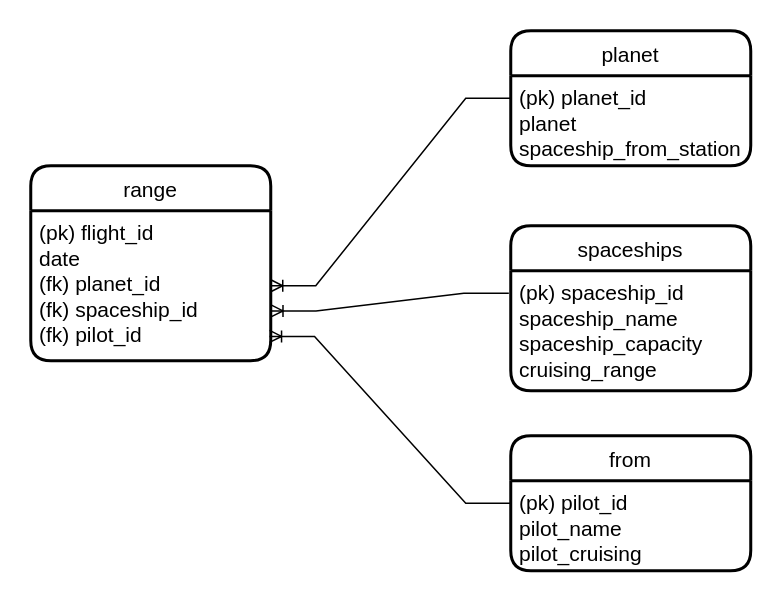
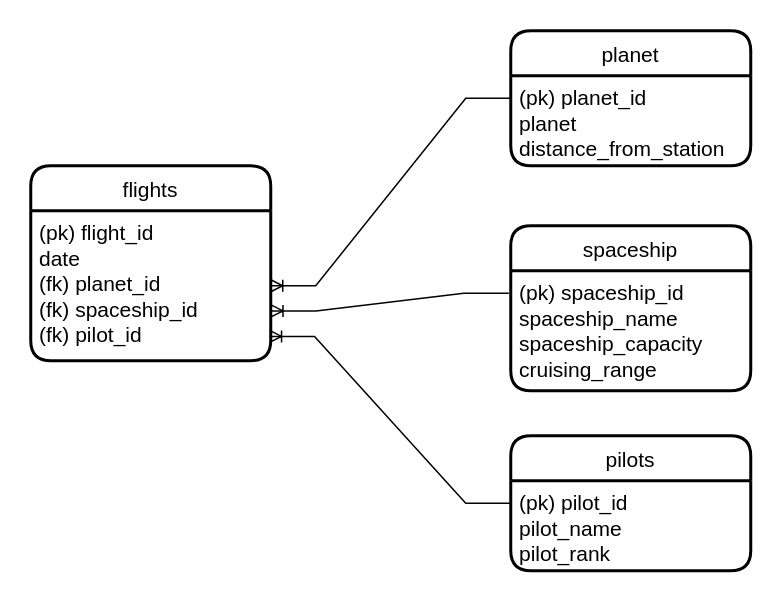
- <mxCell id="9" value="(pk) planet_id&#10;planet&#10;spaceship_from_station" style="align=left;strokeColor=none;fillColor=none;spacingLeft=4;fontSize=14;verticalAlign=top;resizable=0;rotatable=0;part=1;" vertex="1" parent="8"><mxGeometry y="30" width="160" height="60" as="geometry" /></mxCell>
+ <mxCell id="9" value="(pk) planet_id&#10;planet&#10;distance_from_station" style="align=left;strokeColor=none;fillColor=none;spacingLeft=4;fontSize=14;verticalAlign=top;resizable=0;rotatable=0;part=1;" vertex="1" parent="8"><mxGeometry y="30" width="160" height="60" as="geometry" /></mxCell>
- <mxCell id="2" value="range" style="swimlane;childLayout=stackLayout;horizontal=1;startSize=30;horizontalStack=0;rounded=1;fontSize=14;fontStyle=0;strokeWidth=2;resizeParent=0;resizeLast=1;shadow=0;dashed=0;align=center;" vertex="1" parent="1"><mxGeometry x="20" y="110" width="160" height="130" as="geometry" /></mxCell>
+ <mxCell id="2" value="flights" style="swimlane;childLayout=stackLayout;horizontal=1;startSize=30;horizontalStack=0;rounded=1;fontSize=14;fontStyle=0;strokeWidth=2;resizeParent=0;resizeLast=1;shadow=0;dashed=0;align=center;" vertex="1" parent="1"><mxGeometry x="20" y="110" width="160" height="130" as="geometry" /></mxCell>
- <mxCell id="4" value="spaceships" style="swimlane;childLayout=stackLayout;horizontal=1;startSize=30;horizontalStack=0;rounded=1;fontSize=14;fontStyle=0;strokeWidth=2;resizeParent=0;resizeLast=1;shadow=0;dashed=0;align=center;" vertex="1" parent="1"><mxGeometry x="340" y="150" width="160" height="110" as="geometry" /></mxCell>
+ <mxCell id="4" value="spaceship" style="swimlane;childLayout=stackLayout;horizontal=1;startSize=30;horizontalStack=0;rounded=1;fontSize=14;fontStyle=0;strokeWidth=2;resizeParent=0;resizeLast=1;shadow=0;dashed=0;align=center;" vertex="1" parent="1"><mxGeometry x="340" y="150" width="160" height="110" as="geometry" /></mxCell>
- <mxCell id="6" value="from" style="swimlane;childLayout=stackLayout;horizontal=1;startSize=30;horizontalStack=0;rounded=1;fontSize=14;fontStyle=0;strokeWidth=2;resizeParent=0;resizeLast=1;shadow=0;dashed=0;align=center;" vertex="1" parent="1"><mxGeometry x="340" y="290" width="160" height="90" as="geometry" /></mxCell>
+ <mxCell id="6" value="pilots" style="swimlane;childLayout=stackLayout;horizontal=1;startSize=30;horizontalStack=0;rounded=1;fontSize=14;fontStyle=0;strokeWidth=2;resizeParent=0;resizeLast=1;shadow=0;dashed=0;align=center;" vertex="1" parent="1"><mxGeometry x="340" y="290" width="160" height="90" as="geometry" /></mxCell>
- <mxCell id="7" value="(pk) pilot_id&#10;pilot_name&#10;pilot_cruising" style="align=left;strokeColor=none;fillColor=none;spacingLeft=4;fontSize=14;verticalAlign=top;resizable=0;rotatable=0;part=1;" vertex="1" parent="6"><mxGeometry y="30" width="160" height="60" as="geometry" /></mxCell>
+ <mxCell id="7" value="(pk) pilot_id&#10;pilot_name&#10;pilot_rank" style="align=left;strokeColor=none;fillColor=none;spacingLeft=4;fontSize=14;verticalAlign=top;resizable=0;rotatable=0;part=1;" vertex="1" parent="6"><mxGeometry y="30" width="160" height="60" as="geometry" /></mxCell>
